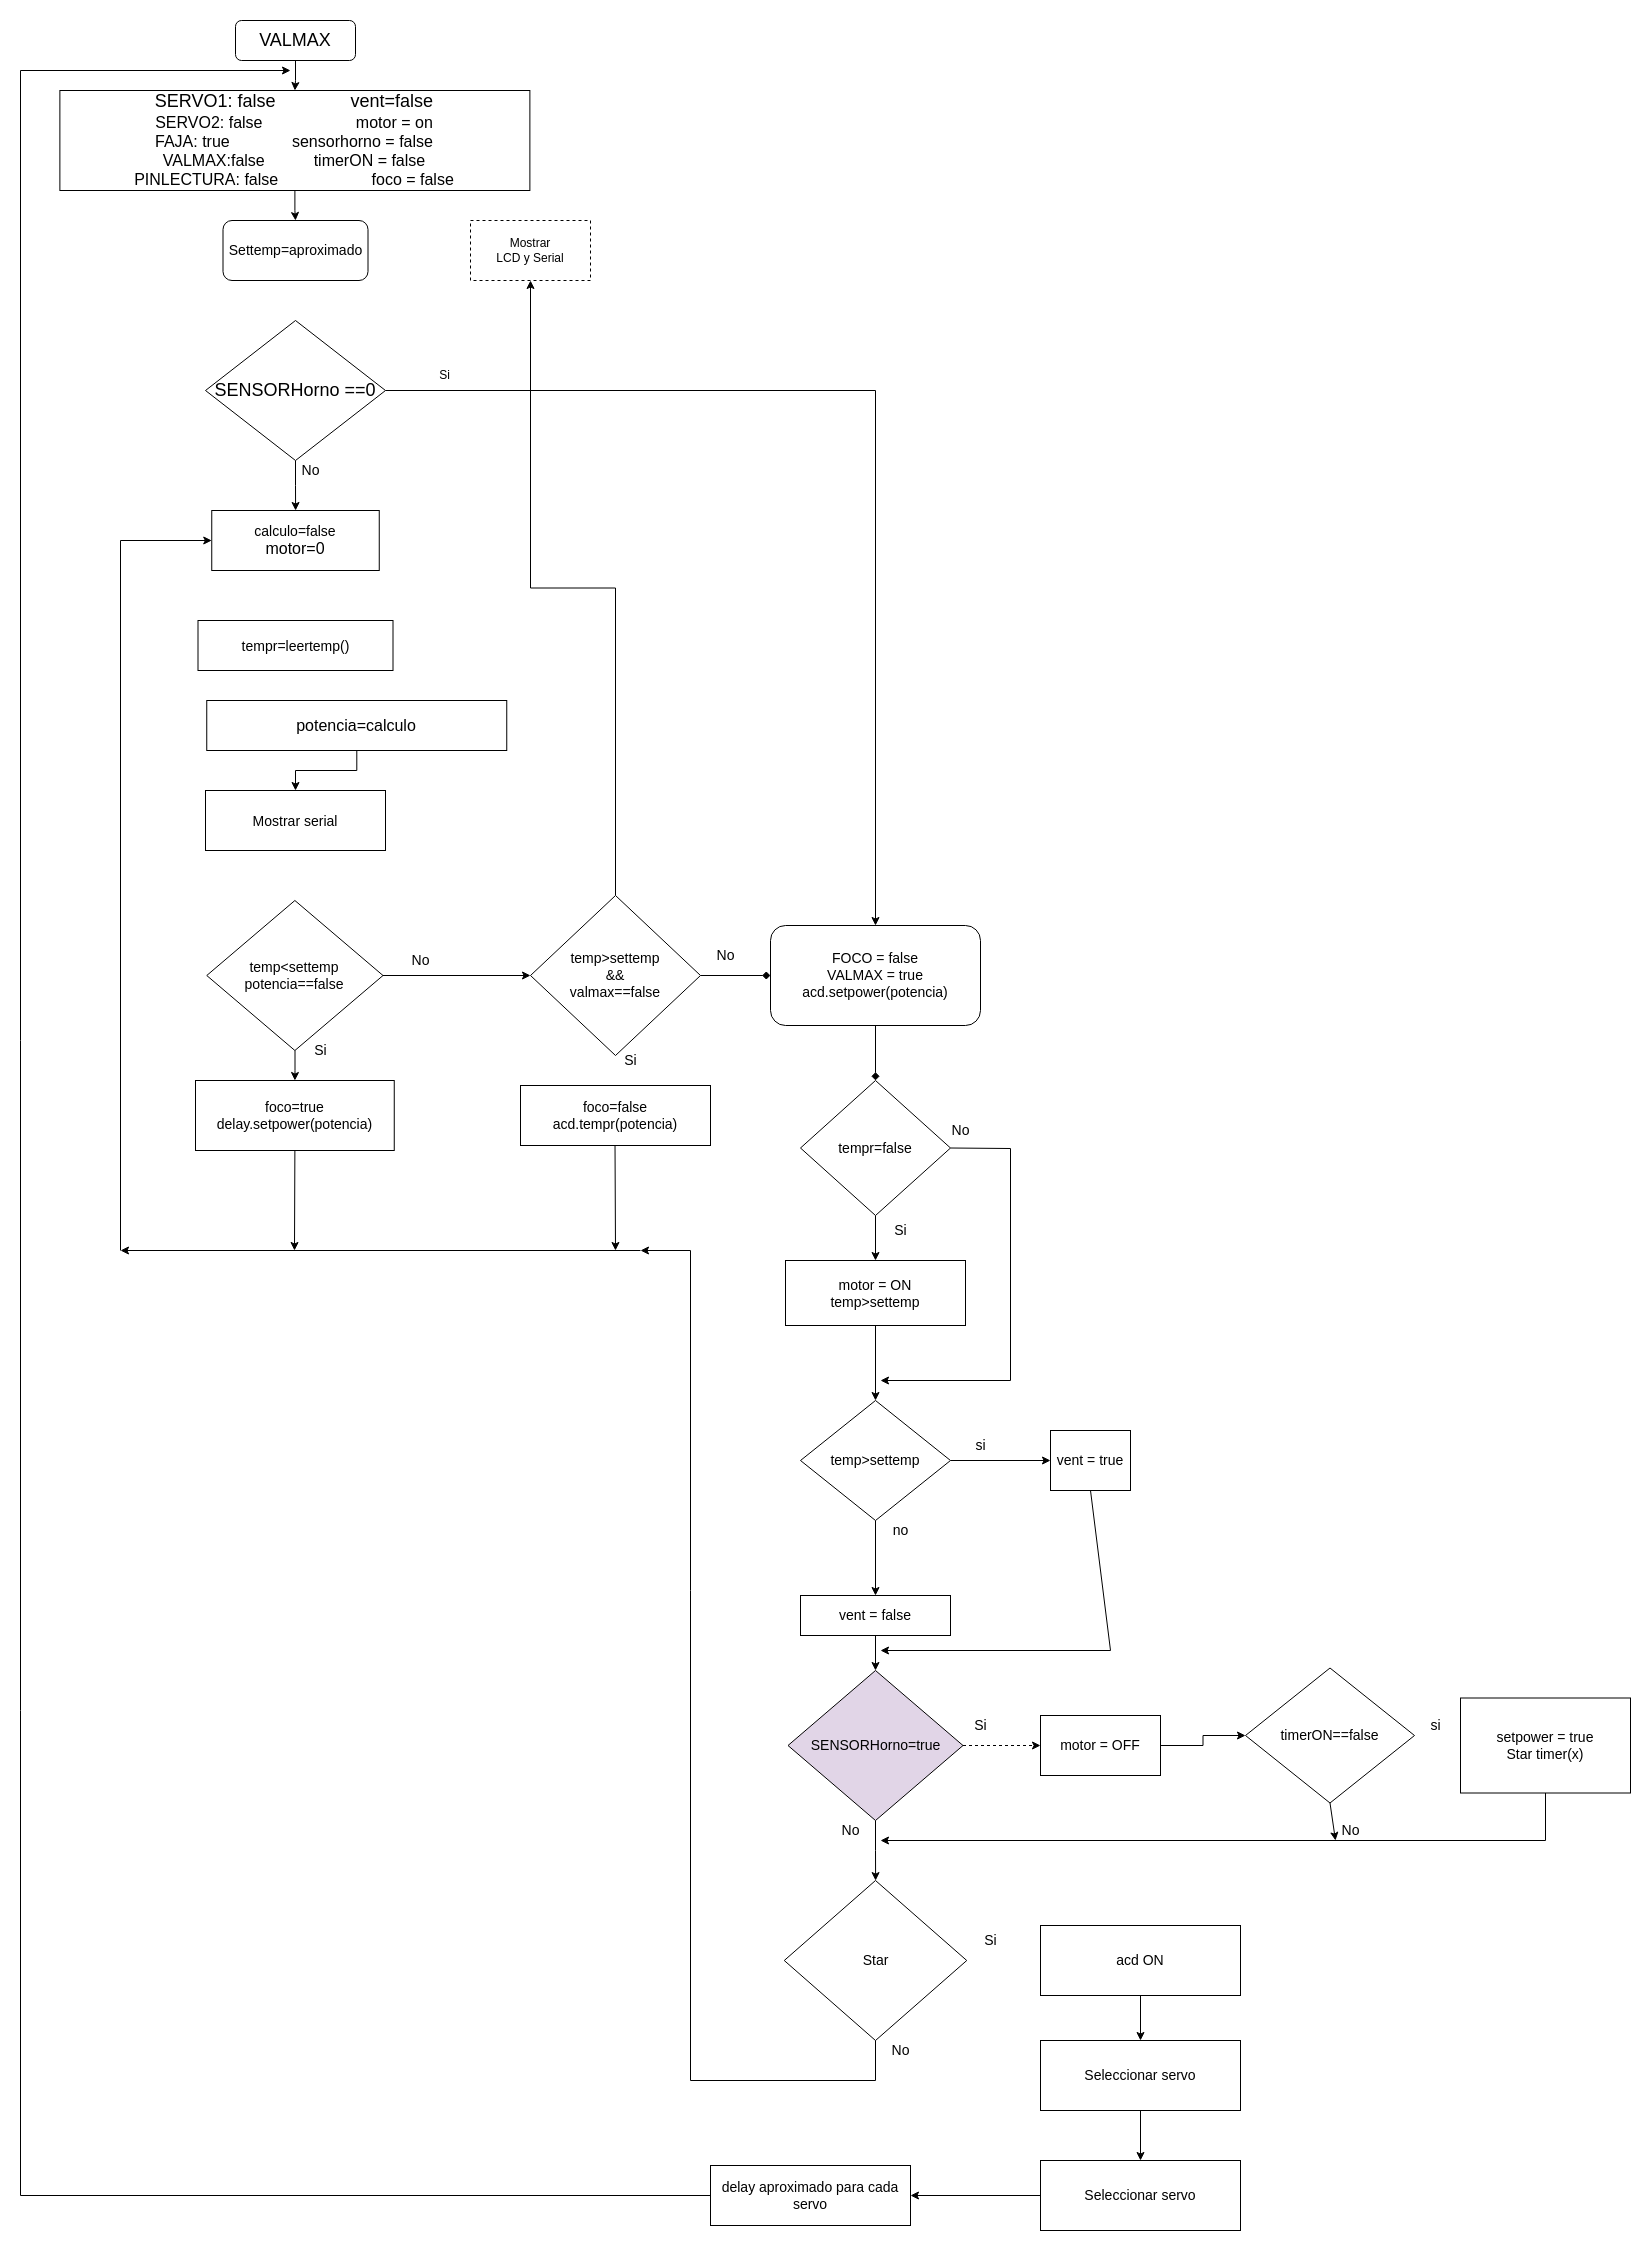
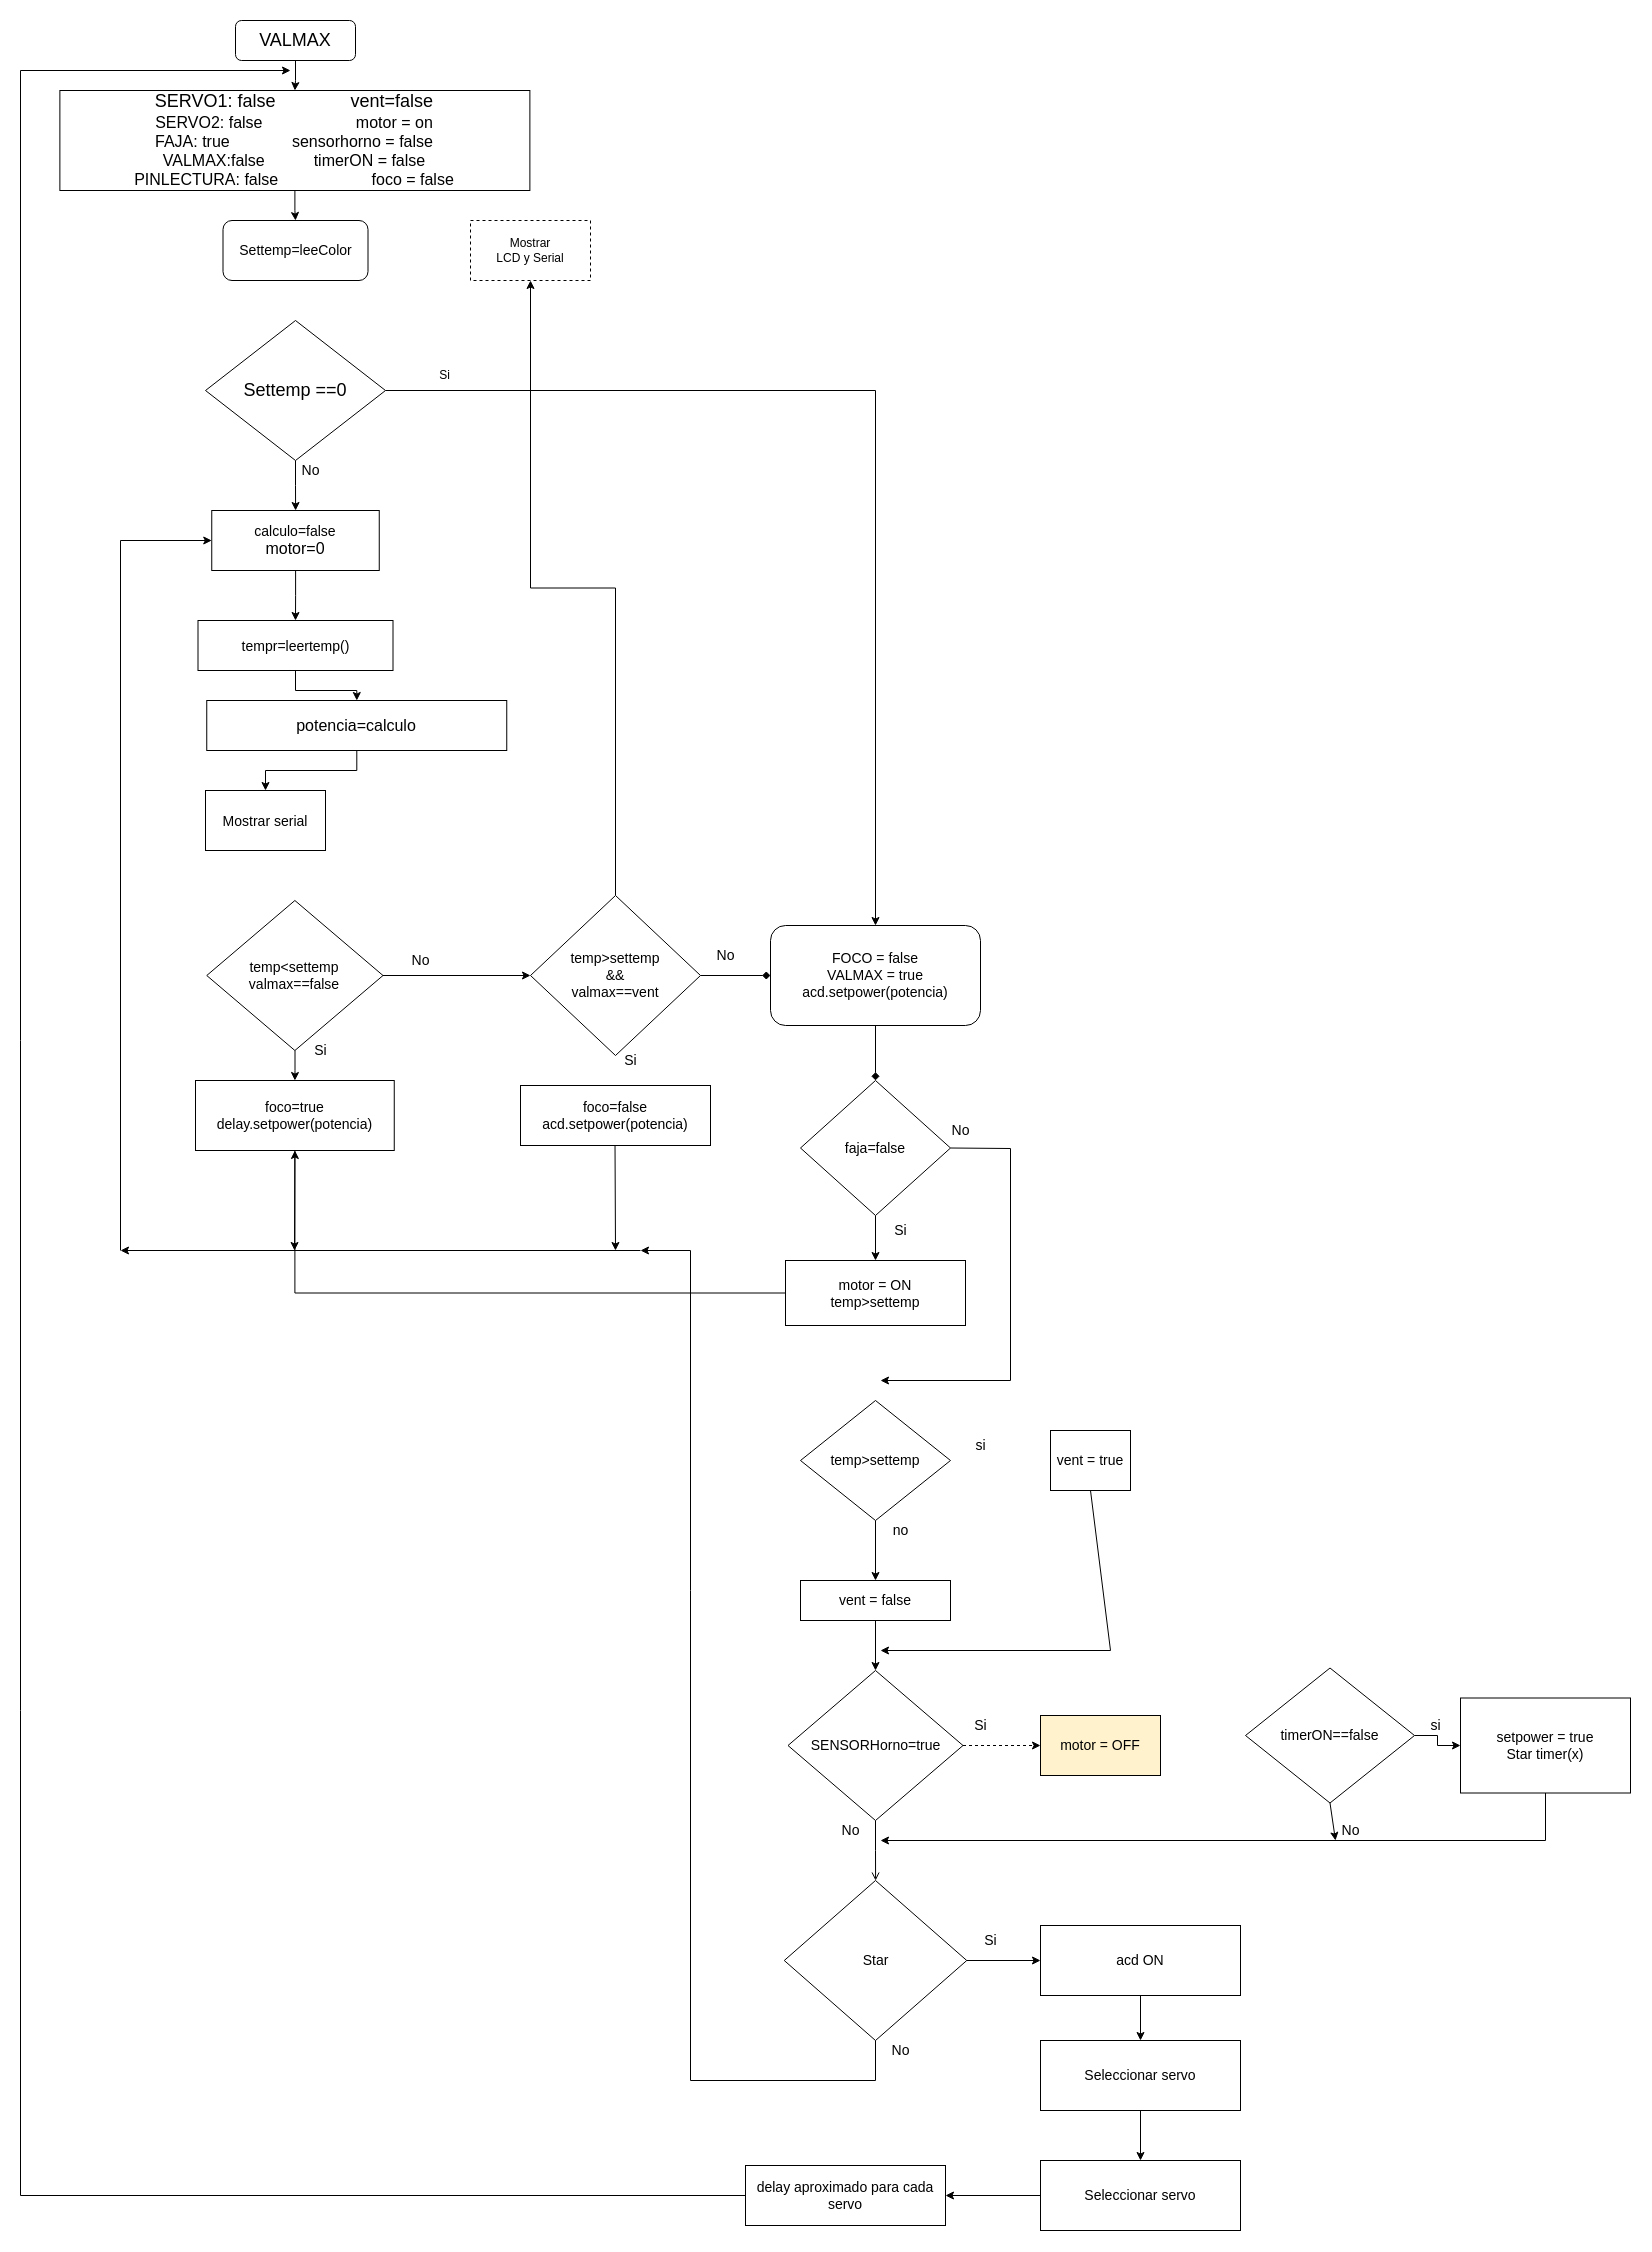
- <mxCell id="6" value="&lt;font style=&quot;font-size: 14px;&quot;&gt;Settemp=aproximado&lt;/font&gt;" style="rounded=1;whiteSpace=wrap;html=1;" parent="1" vertex="1"><mxGeometry x="222.5" y="220" width="145" height="60" as="geometry" /></mxCell>
+ <mxCell id="6" value="&lt;font style=&quot;font-size: 14px;&quot;&gt;Settemp=leeColor&lt;/font&gt;" style="rounded=1;whiteSpace=wrap;html=1;" parent="1" vertex="1"><mxGeometry x="222.5" y="220" width="145" height="60" as="geometry" /></mxCell>
- <mxCell id="9" value="&lt;font style=&quot;font-size: 18px;&quot;&gt;SENSORHorno ==0&lt;/font&gt;" style="rhombus;whiteSpace=wrap;html=1;" parent="1" vertex="1"><mxGeometry x="205" y="320" width="180" height="140" as="geometry" /></mxCell>
+ <mxCell id="9" value="&lt;font style=&quot;font-size: 18px;&quot;&gt;Settemp ==0&lt;/font&gt;" style="rhombus;whiteSpace=wrap;html=1;" parent="1" vertex="1"><mxGeometry x="205" y="320" width="180" height="140" as="geometry" /></mxCell>
+ <mxCell id="12" value="" style="edgeStyle=orthogonalEdgeStyle;rounded=0;orthogonalLoop=1;jettySize=auto;html=1;fontSize=12;" edge="1" parent="1" source="13" target="15"><mxGeometry relative="1" as="geometry" /></mxCell>
+ <mxCell id="14" value="" style="edgeStyle=orthogonalEdgeStyle;rounded=0;orthogonalLoop=1;jettySize=auto;html=1;fontSize=12;" edge="1" parent="1" source="15" target="17"><mxGeometry relative="1" as="geometry" /></mxCell>
- <mxCell id="18" value="&lt;font style=&quot;font-size: 14px;&quot;&gt;Mostrar serial&lt;/font&gt;" style="rounded=0;whiteSpace=wrap;html=1;fontSize=18;" vertex="1" parent="1"><mxGeometry x="205" y="790" width="180" height="60" as="geometry" /></mxCell>
+ <mxCell id="18" value="&lt;font style=&quot;font-size: 14px;&quot;&gt;Mostrar serial&lt;/font&gt;" style="rounded=0;whiteSpace=wrap;html=1;fontSize=18;" vertex="1" parent="1"><mxGeometry x="205" y="790" width="120" height="60" as="geometry" /></mxCell>
- <mxCell id="21" value="&lt;div&gt;temp&amp;lt;settemp&lt;/div&gt;&lt;div&gt;potencia==false&lt;br&gt;&lt;/div&gt;" style="rhombus;whiteSpace=wrap;html=1;fontSize=14;" vertex="1" parent="1"><mxGeometry x="206.25" y="900" width="176.25" height="150" as="geometry" /></mxCell>
+ <mxCell id="21" value="&lt;div&gt;temp&amp;lt;settemp&lt;/div&gt;&lt;div&gt;valmax==false&lt;br&gt;&lt;/div&gt;" style="rhombus;whiteSpace=wrap;html=1;fontSize=14;" vertex="1" parent="1"><mxGeometry x="206.25" y="900" width="176.25" height="150" as="geometry" /></mxCell>
- <mxCell id="25" value="&lt;div&gt;temp&amp;gt;settemp&lt;/div&gt;&lt;div&gt;&amp;amp;&amp;amp;&lt;/div&gt;&lt;div&gt;valmax==false&lt;br&gt;&lt;/div&gt;" style="rhombus;whiteSpace=wrap;html=1;fontSize=14;" vertex="1" parent="1"><mxGeometry x="530" y="895" width="170" height="160" as="geometry" /></mxCell>
+ <mxCell id="25" value="&lt;div&gt;temp&amp;gt;settemp&lt;/div&gt;&lt;div&gt;&amp;amp;&amp;amp;&lt;/div&gt;&lt;div&gt;valmax==vent&lt;br&gt;&lt;/div&gt;" style="rhombus;whiteSpace=wrap;html=1;fontSize=14;" vertex="1" parent="1"><mxGeometry x="530" y="895" width="170" height="160" as="geometry" /></mxCell>
- <mxCell id="26" value="&lt;div&gt;foco=false&lt;/div&gt;&lt;div&gt;acd.tempr(potencia)&lt;br&gt;&lt;/div&gt;" style="rounded=0;whiteSpace=wrap;html=1;fontSize=14;" vertex="1" parent="1"><mxGeometry x="520" y="1085" width="190" height="60" as="geometry" /></mxCell>
+ <mxCell id="26" value="&lt;div&gt;foco=false&lt;/div&gt;&lt;div&gt;acd.setpower(potencia)&lt;br&gt;&lt;/div&gt;" style="rounded=0;whiteSpace=wrap;html=1;fontSize=14;" vertex="1" parent="1"><mxGeometry x="520" y="1085" width="190" height="60" as="geometry" /></mxCell>
- <mxCell id="33" value="tempr=false" style="rhombus;whiteSpace=wrap;html=1;fontSize=14;" vertex="1" parent="1"><mxGeometry x="800" y="1080" width="150" height="135" as="geometry" /></mxCell>
+ <mxCell id="33" value="faja=false" style="rhombus;whiteSpace=wrap;html=1;fontSize=14;" vertex="1" parent="1"><mxGeometry x="800" y="1080" width="150" height="135" as="geometry" /></mxCell>
- <mxCell id="35" value="" style="edgeStyle=orthogonalEdgeStyle;rounded=0;orthogonalLoop=1;jettySize=auto;html=1;fontSize=14;" edge="1" parent="1" source="36" target="31"><mxGeometry relative="1" as="geometry" /></mxCell>
+ <mxCell id="35" value="" style="edgeStyle=orthogonalEdgeStyle;rounded=0;orthogonalLoop=1;jettySize=auto;html=1;fontSize=14;" edge="1" parent="1" source="36" target="22"><mxGeometry relative="1" as="geometry" /></mxCell>
- <mxCell id="30" value="" style="edgeStyle=orthogonalEdgeStyle;rounded=0;orthogonalLoop=1;jettySize=auto;html=1;fontSize=14;" edge="1" parent="1" source="31" target="43"><mxGeometry relative="1" as="geometry" /></mxCell>
- <mxCell id="39" value="vent = false" style="rounded=0;whiteSpace=wrap;html=1;fontSize=14;" vertex="1" parent="1"><mxGeometry x="800" y="1595" width="150" height="40" as="geometry" /></mxCell>
+ <mxCell id="39" value="vent = false" style="rounded=0;whiteSpace=wrap;html=1;fontSize=14;" vertex="1" parent="1"><mxGeometry x="800" y="1580" width="150" height="40" as="geometry" /></mxCell>
+ <mxCell id="57" value="" style="edgeStyle=orthogonalEdgeStyle;rounded=0;orthogonalLoop=1;jettySize=auto;html=1;fontSize=14;" edge="1" parent="1" source="58" target="59"><mxGeometry relative="1" as="geometry" /></mxCell>
- <mxCell id="53" value="" style="edgeStyle=orthogonalEdgeStyle;rounded=0;orthogonalLoop=1;jettySize=auto;html=1;fontSize=14;" edge="1" parent="1" source="54" target="58"><mxGeometry relative="1" as="geometry" /></mxCell>
- <mxCell id="42" value="SENSORHorno=true " style="rhombus;whiteSpace=wrap;html=1;fontSize=14;fillColor=#e1d5e7;" vertex="1" parent="1"><mxGeometry x="787.5" y="1670" width="175" height="150" as="geometry" /></mxCell>
+ <mxCell id="42" value="SENSORHorno=true " style="rhombus;whiteSpace=wrap;html=1;fontSize=14;" vertex="1" parent="1"><mxGeometry x="787.5" y="1670" width="175" height="150" as="geometry" /></mxCell>
- <mxCell id="54" value="motor = OFF" style="rounded=0;whiteSpace=wrap;html=1;fontSize=14;" vertex="1" parent="1"><mxGeometry x="1040" y="1715" width="120" height="60" as="geometry" /></mxCell>
+ <mxCell id="54" value="motor = OFF" style="rounded=0;whiteSpace=wrap;html=1;fontSize=14;fillColor=#fff2cc;" vertex="1" parent="1"><mxGeometry x="1040" y="1715" width="120" height="60" as="geometry" /></mxCell>
- <mxCell id="41" value="" style="edgeStyle=orthogonalEdgeStyle;rounded=0;orthogonalLoop=1;jettySize=auto;html=1;fontSize=14;" edge="1" parent="1" source="42" target="56"><mxGeometry relative="1" as="geometry" /></mxCell>
+ <mxCell id="41" value="" style="edgeStyle=orthogonalEdgeStyle;rounded=0;orthogonalLoop=1;jettySize=auto;html=1;fontSize=14;endArrow=open;" edge="1" parent="1" source="42" target="56"><mxGeometry relative="1" as="geometry" /></mxCell>
+ <mxCell id="55" value="" style="edgeStyle=orthogonalEdgeStyle;rounded=0;orthogonalLoop=1;jettySize=auto;html=1;fontSize=14;" edge="1" parent="1" source="56" target="67"><mxGeometry relative="1" as="geometry" /></mxCell>
- <mxCell id="70" value="delay aproximado para cada servo" style="rounded=0;whiteSpace=wrap;html=1;fontSize=14;" vertex="1" parent="1"><mxGeometry x="710" y="2165" width="200" height="60" as="geometry" /></mxCell>
+ <mxCell id="70" value="delay aproximado para cada servo" style="rounded=0;whiteSpace=wrap;html=1;fontSize=14;" vertex="1" parent="1"><mxGeometry x="745" y="2165" width="200" height="60" as="geometry" /></mxCell>
